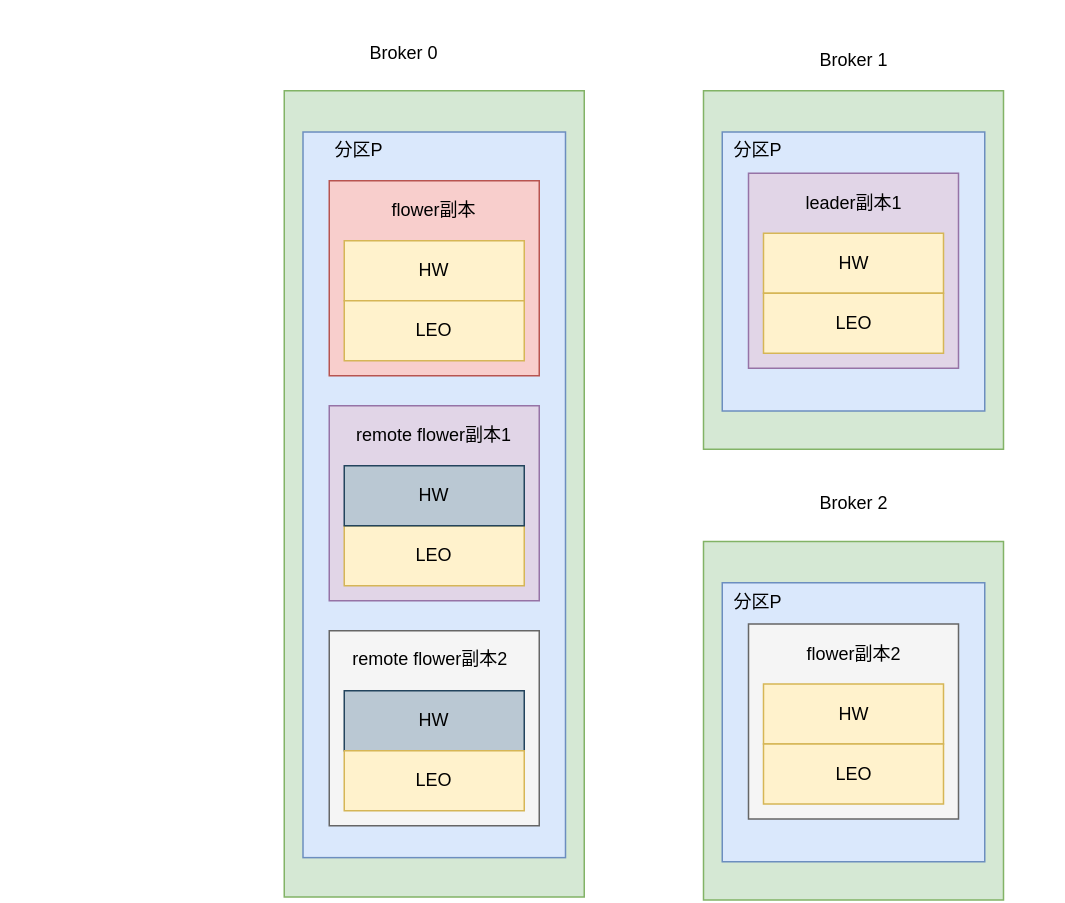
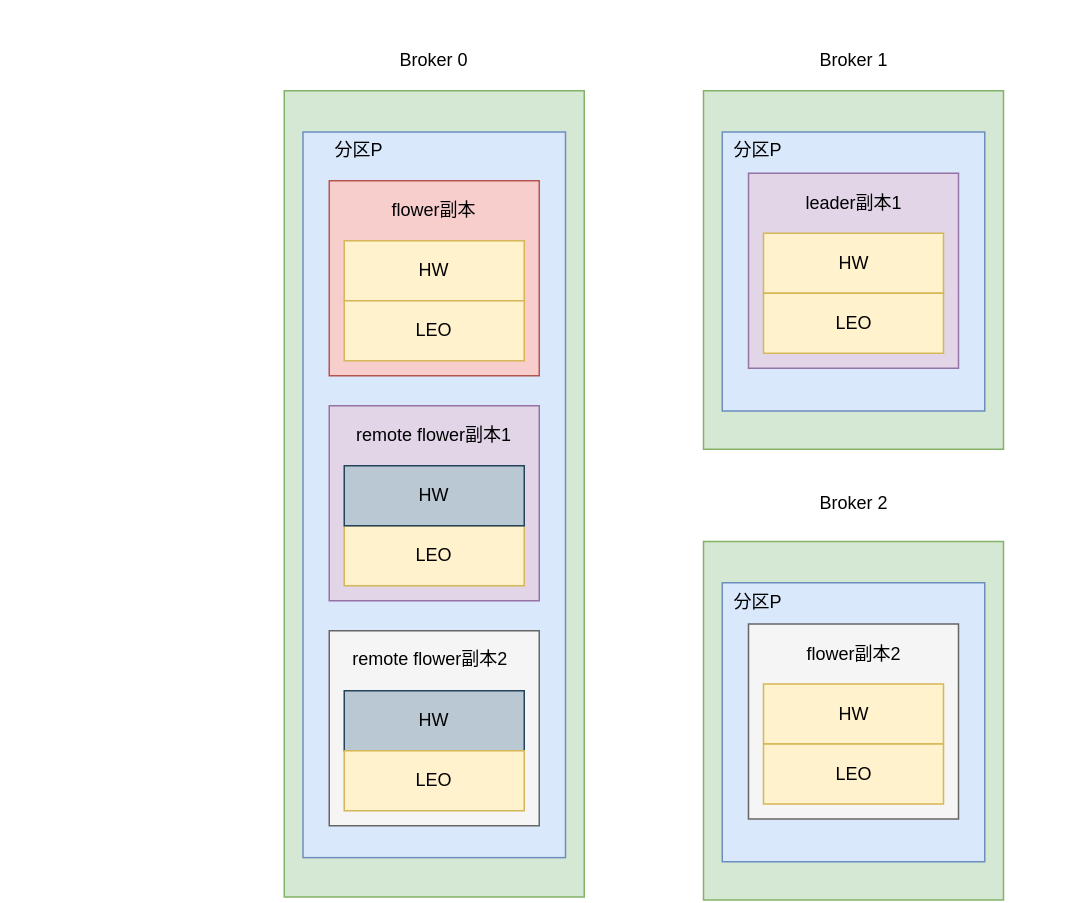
- <mxCell id="3" value="Broker 0" style="text;html=1;align=center;verticalAlign=middle;whiteSpace=wrap;rounded=0;" vertex="1" parent="1"><mxGeometry x="214" y="15" width="110" height="40" as="geometry" /></mxCell>
+ <mxCell id="3" value="Broker 0" style="text;html=1;align=center;verticalAlign=middle;whiteSpace=wrap;rounded=0;" vertex="1" parent="1"><mxGeometry x="234" y="20" width="110" height="40" as="geometry" /></mxCell>
